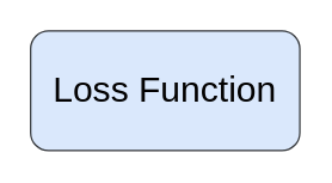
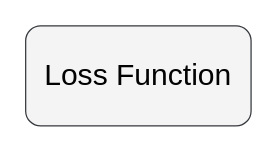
- <mxCell id="2" value="Loss Function" style="rounded=1;whiteSpace=wrap;html=1;fillColor=#dae8fc;strokeColor=#36393d;fontColor=#030202;fontSize=24;" vertex="1" parent="1"><mxGeometry x="20" y="20" width="180" height="80" as="geometry" /></mxCell>
+ <mxCell id="2" value="Loss Function" style="rounded=1;whiteSpace=wrap;html=1;fillColor=#F4F4F4;strokeColor=#36393d;fontColor=#030202;fontSize=24;" vertex="1" parent="1"><mxGeometry x="20" y="20" width="180" height="80" as="geometry" /></mxCell>
